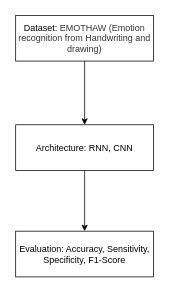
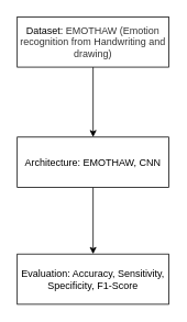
- <mxCell id="4" value="Architecture: RNN, CNN" style="rounded=0;whiteSpace=wrap;html=1;" vertex="1" parent="1"><mxGeometry x="20" y="166" width="184" height="61" as="geometry" /></mxCell>
+ <mxCell id="4" value="Architecture: EMOTHAW, CNN" style="rounded=0;whiteSpace=wrap;html=1;" vertex="1" parent="1"><mxGeometry x="20" y="166" width="184" height="61" as="geometry" /></mxCell>
